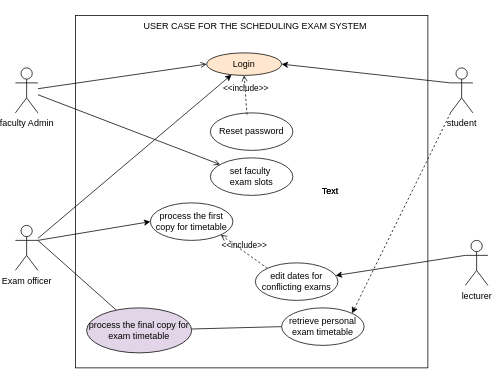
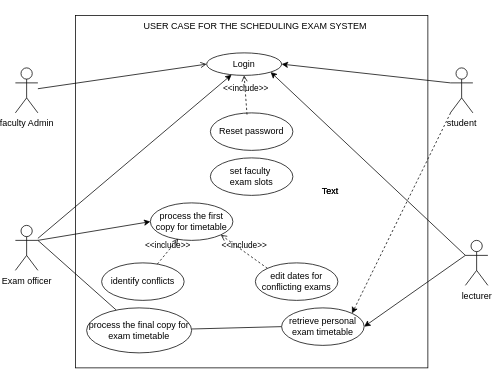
- <mxCell id="3" value="Login" style="ellipse;whiteSpace=wrap;html=1;fillColor=#ffe6cc;" vertex="1" parent="1"><mxGeometry x="275" y="70" width="100" height="30" as="geometry" /></mxCell>
+ <mxCell id="3" value="Login" style="ellipse;whiteSpace=wrap;html=1;" vertex="1" parent="1"><mxGeometry x="275" y="70" width="100" height="30" as="geometry" /></mxCell>
- <mxCell id="17" style="edgeStyle=none;rounded=0;orthogonalLoop=1;jettySize=auto;html=1;startArrow=none;startFill=0;endArrow=open;endFill=0;" edge="1" parent="1" source="31" target="18"><mxGeometry relative="1" as="geometry"><mxPoint x="20" y="120" as="sourcePoint" /></mxGeometry></mxCell>
+ <mxCell id="19" value="&amp;lt;&amp;lt;include&amp;gt;&amp;gt;" style="edgeStyle=none;html=1;endArrow=open;verticalAlign=bottom;dashed=1;labelBackgroundColor=none;rounded=0;entryX=0.338;entryY=0.956;entryDx=0;entryDy=0;entryPerimeter=0;" edge="1" parent="1" source="14" target="11"><mxGeometry width="160" relative="1" as="geometry"><mxPoint x="170" y="390" as="sourcePoint" /><mxPoint x="330" y="390" as="targetPoint" /></mxGeometry></mxCell>
- <mxCell id="26" style="rounded=0;orthogonalLoop=1;jettySize=auto;html=1;exitX=0;exitY=0.333;exitDx=0;exitDy=0;exitPerimeter=0;" edge="1" parent="1" source="24" target="15"><mxGeometry relative="1" as="geometry"><mxPoint x="640" y="280" as="sourcePoint" /><mxPoint x="390" y="145" as="targetPoint" /></mxGeometry></mxCell>
+ <mxCell id="26" style="rounded=0;orthogonalLoop=1;jettySize=auto;html=1;exitX=0;exitY=0.333;exitDx=0;exitDy=0;exitPerimeter=0;entryX=1;entryY=1;entryDx=0;entryDy=0;" edge="1" parent="1" source="24" target="3"><mxGeometry relative="1" as="geometry"><mxPoint x="640" y="280" as="sourcePoint" /><mxPoint x="390" y="145" as="targetPoint" /></mxGeometry></mxCell>
+ <mxCell id="14" value="identify conflicts" style="ellipse;whiteSpace=wrap;html=1;" vertex="1" parent="1"><mxGeometry x="135" y="350" width="110" height="50" as="geometry" /></mxCell>
+ <mxCell id="25" style="rounded=0;orthogonalLoop=1;jettySize=auto;html=1;exitX=0;exitY=0.333;exitDx=0;exitDy=0;exitPerimeter=0;entryX=1;entryY=0.5;entryDx=0;entryDy=0;" edge="1" parent="1" source="24" target="23"><mxGeometry relative="1" as="geometry"><mxPoint x="630" y="270" as="sourcePoint" /><mxPoint x="500" y="490" as="targetPoint" /></mxGeometry></mxCell>
- <mxCell id="22" value="process the final copy for exam timetable" style="ellipse;whiteSpace=wrap;html=1;fillColor=#e1d5e7;" vertex="1" parent="1"><mxGeometry x="115" y="410" width="140" height="60" as="geometry" /></mxCell>
+ <mxCell id="22" value="process the final copy for exam timetable" style="ellipse;whiteSpace=wrap;html=1;" vertex="1" parent="1"><mxGeometry x="115" y="410" width="140" height="60" as="geometry" /></mxCell>
